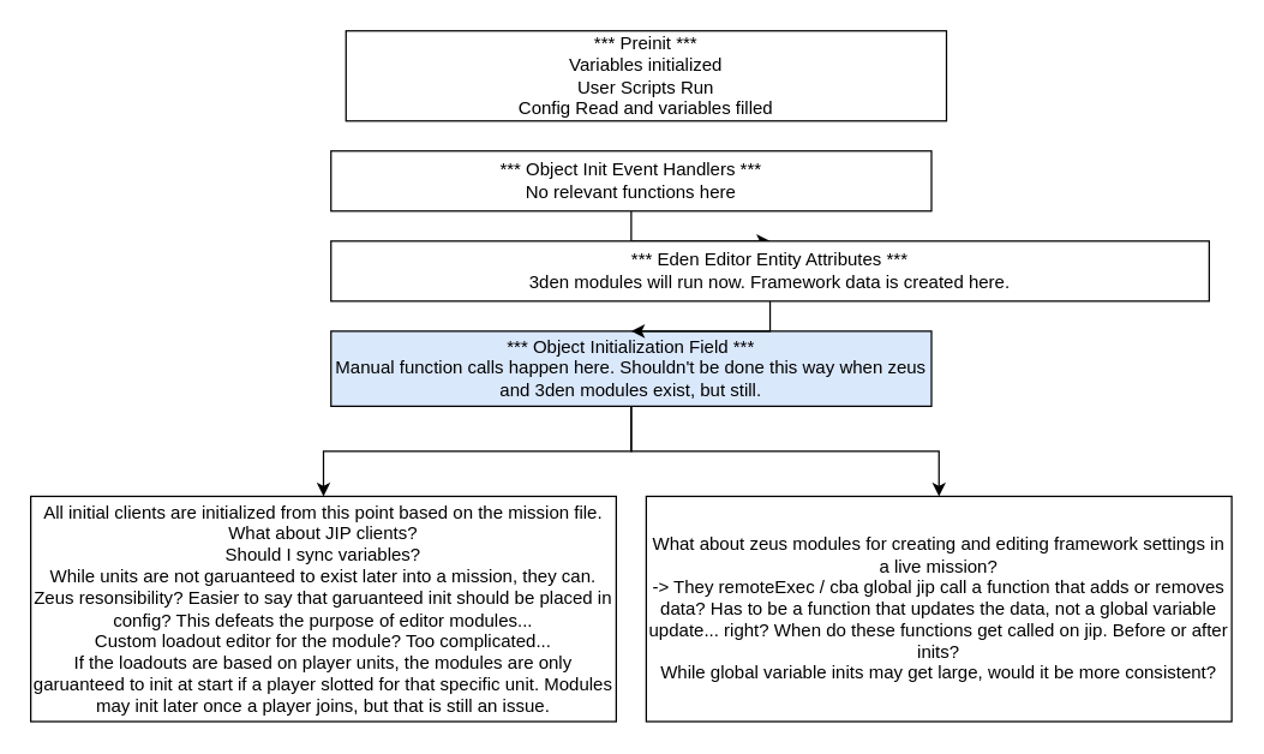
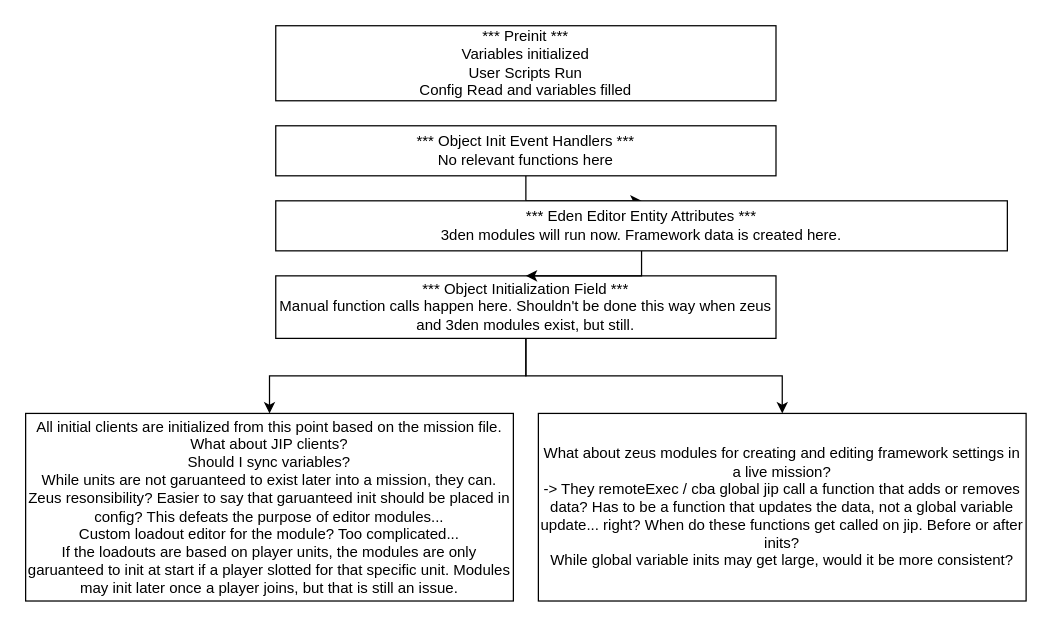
- <mxCell id="2" value="*** Preinit ***&lt;br&gt;Variables initialized&lt;br&gt;User Scripts Run&lt;br&gt;Config Read and variables filled" style="rounded=0;whiteSpace=wrap;html=1;" vertex="1" parent="1"><mxGeometry x="230" y="20" width="400" height="60" as="geometry" /></mxCell>
+ <mxCell id="2" value="*** Preinit ***&lt;br&gt;Variables initialized&lt;br&gt;User Scripts Run&lt;br&gt;Config Read and variables filled" style="rounded=0;whiteSpace=wrap;html=1;" vertex="1" parent="1"><mxGeometry x="220" y="20" width="400" height="60" as="geometry" /></mxCell>
- <mxCell id="7" value="*** Object Initialization Field ***&lt;br&gt;Manual function calls happen here. Shouldn't be done this way when zeus and 3den modules exist, but still." style="rounded=0;whiteSpace=wrap;html=1;fillColor=#dae8fc;" vertex="1" parent="1"><mxGeometry x="220" y="220" width="400" height="50" as="geometry" /></mxCell>
+ <mxCell id="7" value="*** Object Initialization Field ***&lt;br&gt;Manual function calls happen here. Shouldn't be done this way when zeus and 3den modules exist, but still." style="rounded=0;whiteSpace=wrap;html=1;" vertex="1" parent="1"><mxGeometry x="220" y="220" width="400" height="50" as="geometry" /></mxCell>
